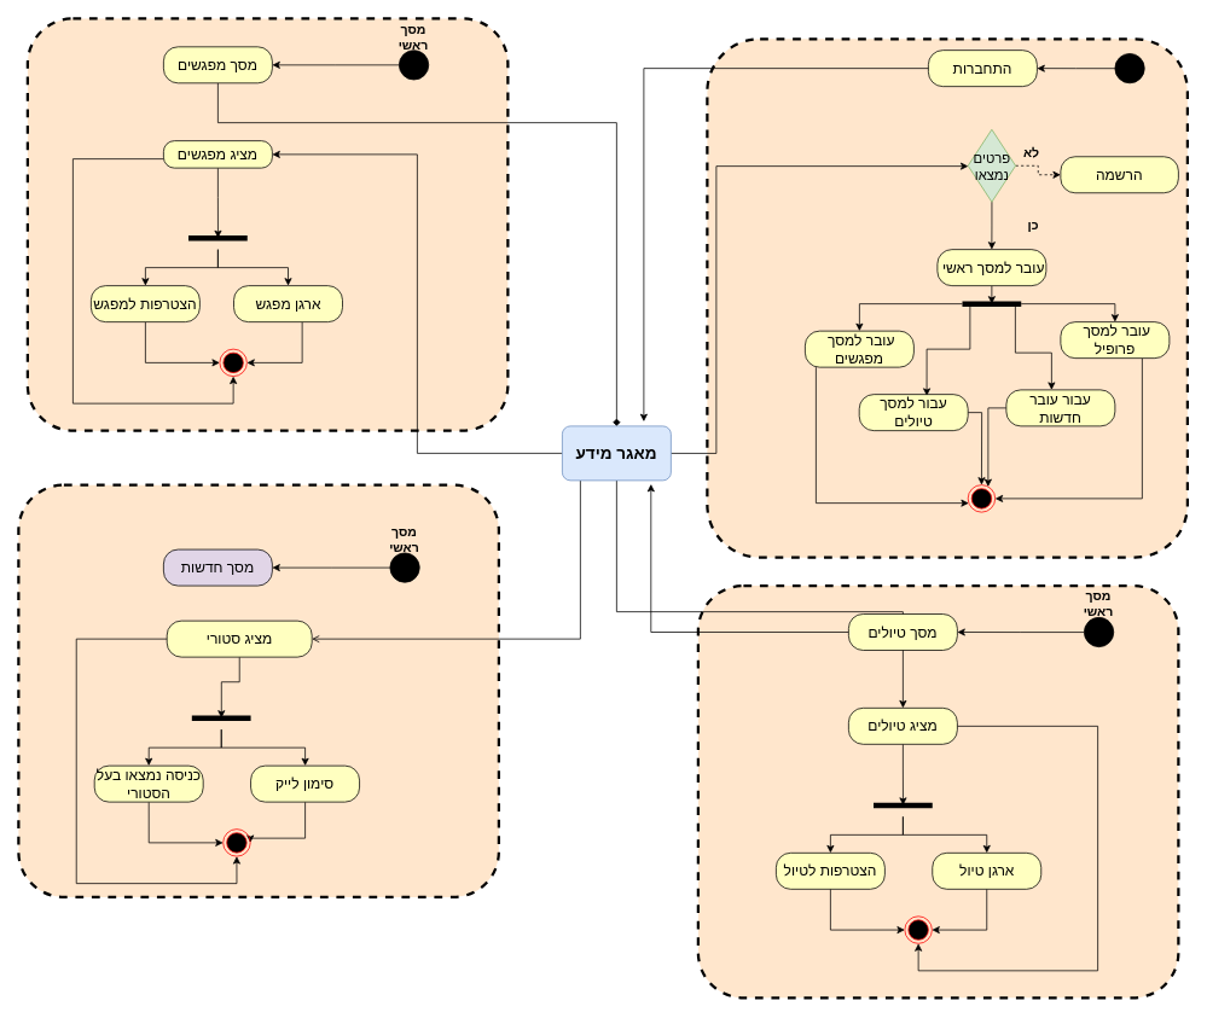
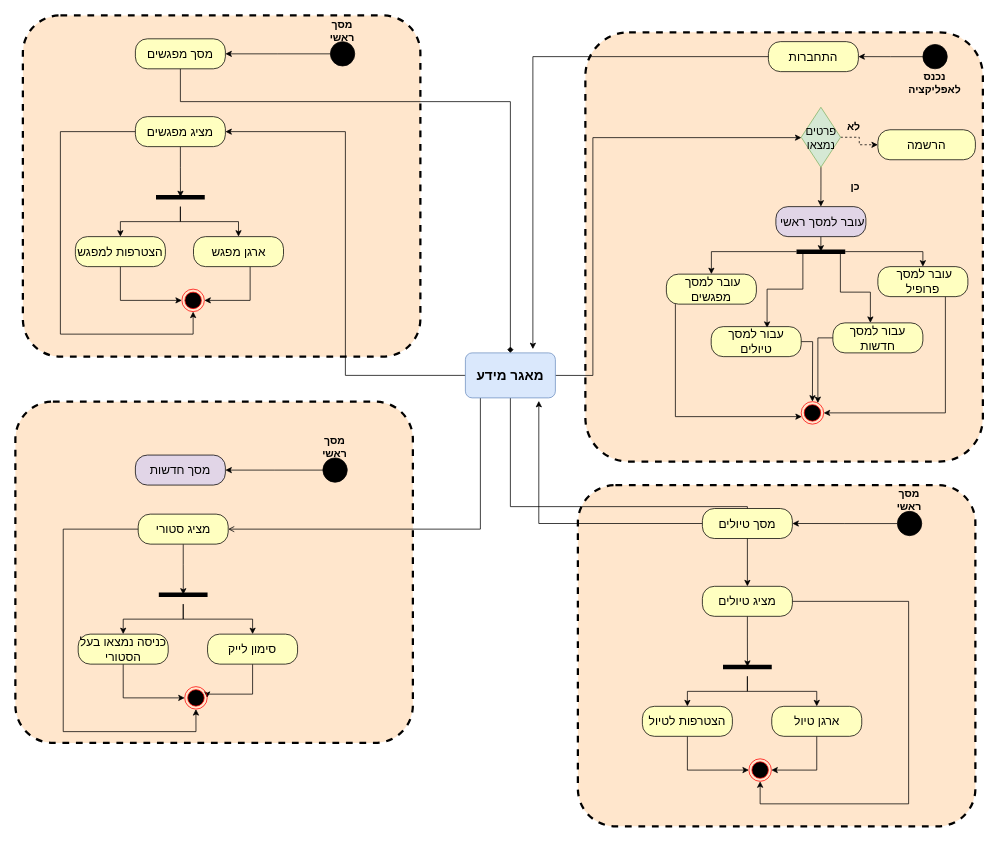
+ <mxCell id="17" value="&lt;font style=&quot;font-size: 14px&quot;&gt;נכנס לאפליקציה&lt;/font&gt;" style="text;html=1;strokeColor=none;fillColor=none;align=center;verticalAlign=middle;whiteSpace=wrap;rounded=0;fontStyle=1" parent="1" vertex="1"><mxGeometry x="1216.25" y="95" width="60" height="30" as="geometry" /></mxCell>
- <mxCell id="32" value="&lt;font style=&quot;font-size: 16px&quot;&gt;מציג מפגשים&lt;/font&gt;" style="rounded=1;whiteSpace=wrap;html=1;arcSize=40;fontColor=#000000;fillColor=#ffffc0;strokeColor=default;" parent="1" vertex="1"><mxGeometry x="180" y="155" width="120" height="30" as="geometry" /></mxCell>
+ <mxCell id="32" value="&lt;font style=&quot;font-size: 16px&quot;&gt;מציג מפגשים&lt;/font&gt;" style="rounded=1;whiteSpace=wrap;html=1;arcSize=40;fontColor=#000000;fillColor=#ffffc0;strokeColor=default;" parent="1" vertex="1"><mxGeometry x="180" y="155" width="120" height="40" as="geometry" /></mxCell>
- <mxCell id="16" value="&lt;span style=&quot;font-size: 16px&quot;&gt;&amp;nbsp;עובר למסך ראשי&lt;/span&gt;" style="rounded=1;whiteSpace=wrap;html=1;arcSize=40;fontColor=#000000;fillColor=#ffffc0;strokeColor=default;" parent="1" vertex="1"><mxGeometry x="1034" y="275" width="120" height="40" as="geometry" /></mxCell>
+ <mxCell id="16" value="&lt;span style=&quot;font-size: 16px&quot;&gt;&amp;nbsp;עובר למסך ראשי&lt;/span&gt;" style="rounded=1;whiteSpace=wrap;html=1;arcSize=40;fontColor=#000000;fillColor=#e1d5e7;strokeColor=default;" parent="1" vertex="1"><mxGeometry x="1034" y="275" width="120" height="40" as="geometry" /></mxCell>
- <mxCell id="85" value="&lt;span style=&quot;font-size: 16px&quot;&gt;עבור עובר חדשות&lt;/span&gt;" style="rounded=1;whiteSpace=wrap;html=1;arcSize=40;fontColor=#000000;fillColor=#ffffc0;strokeColor=default;" vertex="1" parent="1"><mxGeometry x="1110" y="430" width="120" height="40" as="geometry" /></mxCell>
+ <mxCell id="85" value="&lt;span style=&quot;font-size: 16px&quot;&gt;עבור למסך חדשות&lt;/span&gt;" style="rounded=1;whiteSpace=wrap;html=1;arcSize=40;fontColor=#000000;fillColor=#ffffc0;strokeColor=default;" vertex="1" parent="1"><mxGeometry x="1110" y="430" width="120" height="40" as="geometry" /></mxCell>
- <mxCell id="63" value="&lt;font style=&quot;font-size: 16px&quot;&gt;מציג סטורי&lt;/font&gt;" style="rounded=1;whiteSpace=wrap;html=1;arcSize=40;fontColor=#000000;fillColor=#ffffc0;strokeColor=default;" parent="1" vertex="1"><mxGeometry x="183.75" y="685" width="160" height="40" as="geometry" /></mxCell>
+ <mxCell id="63" value="&lt;font style=&quot;font-size: 16px&quot;&gt;מציג סטורי&lt;/font&gt;" style="rounded=1;whiteSpace=wrap;html=1;arcSize=40;fontColor=#000000;fillColor=#ffffc0;strokeColor=default;" parent="1" vertex="1"><mxGeometry x="183.75" y="685" width="120" height="40" as="geometry" /></mxCell>
